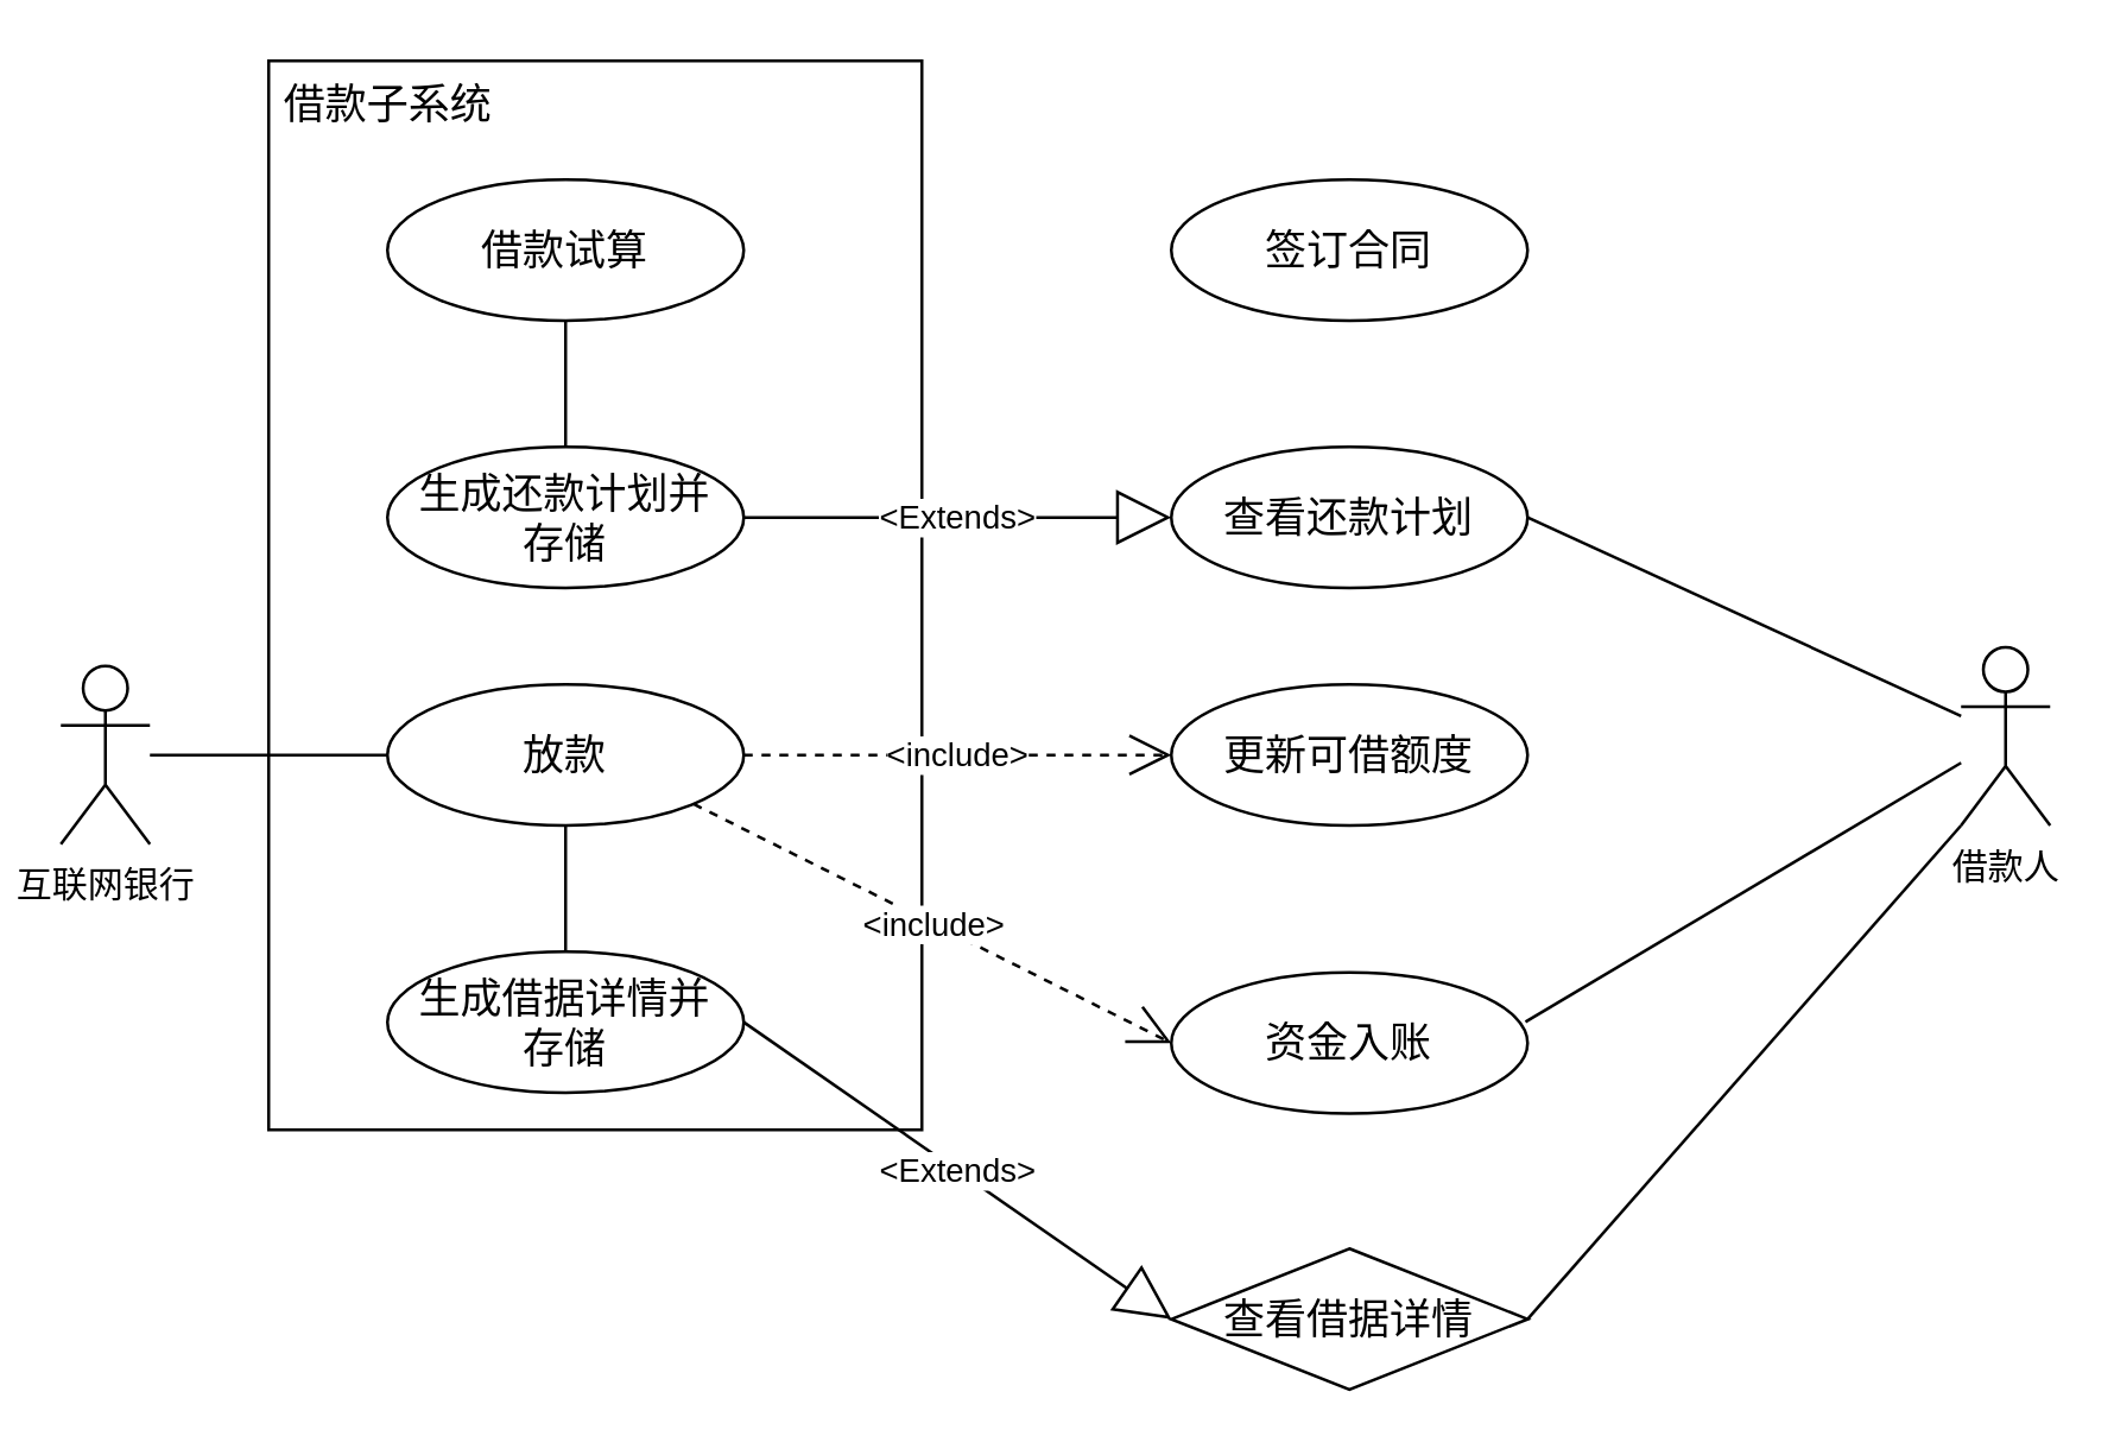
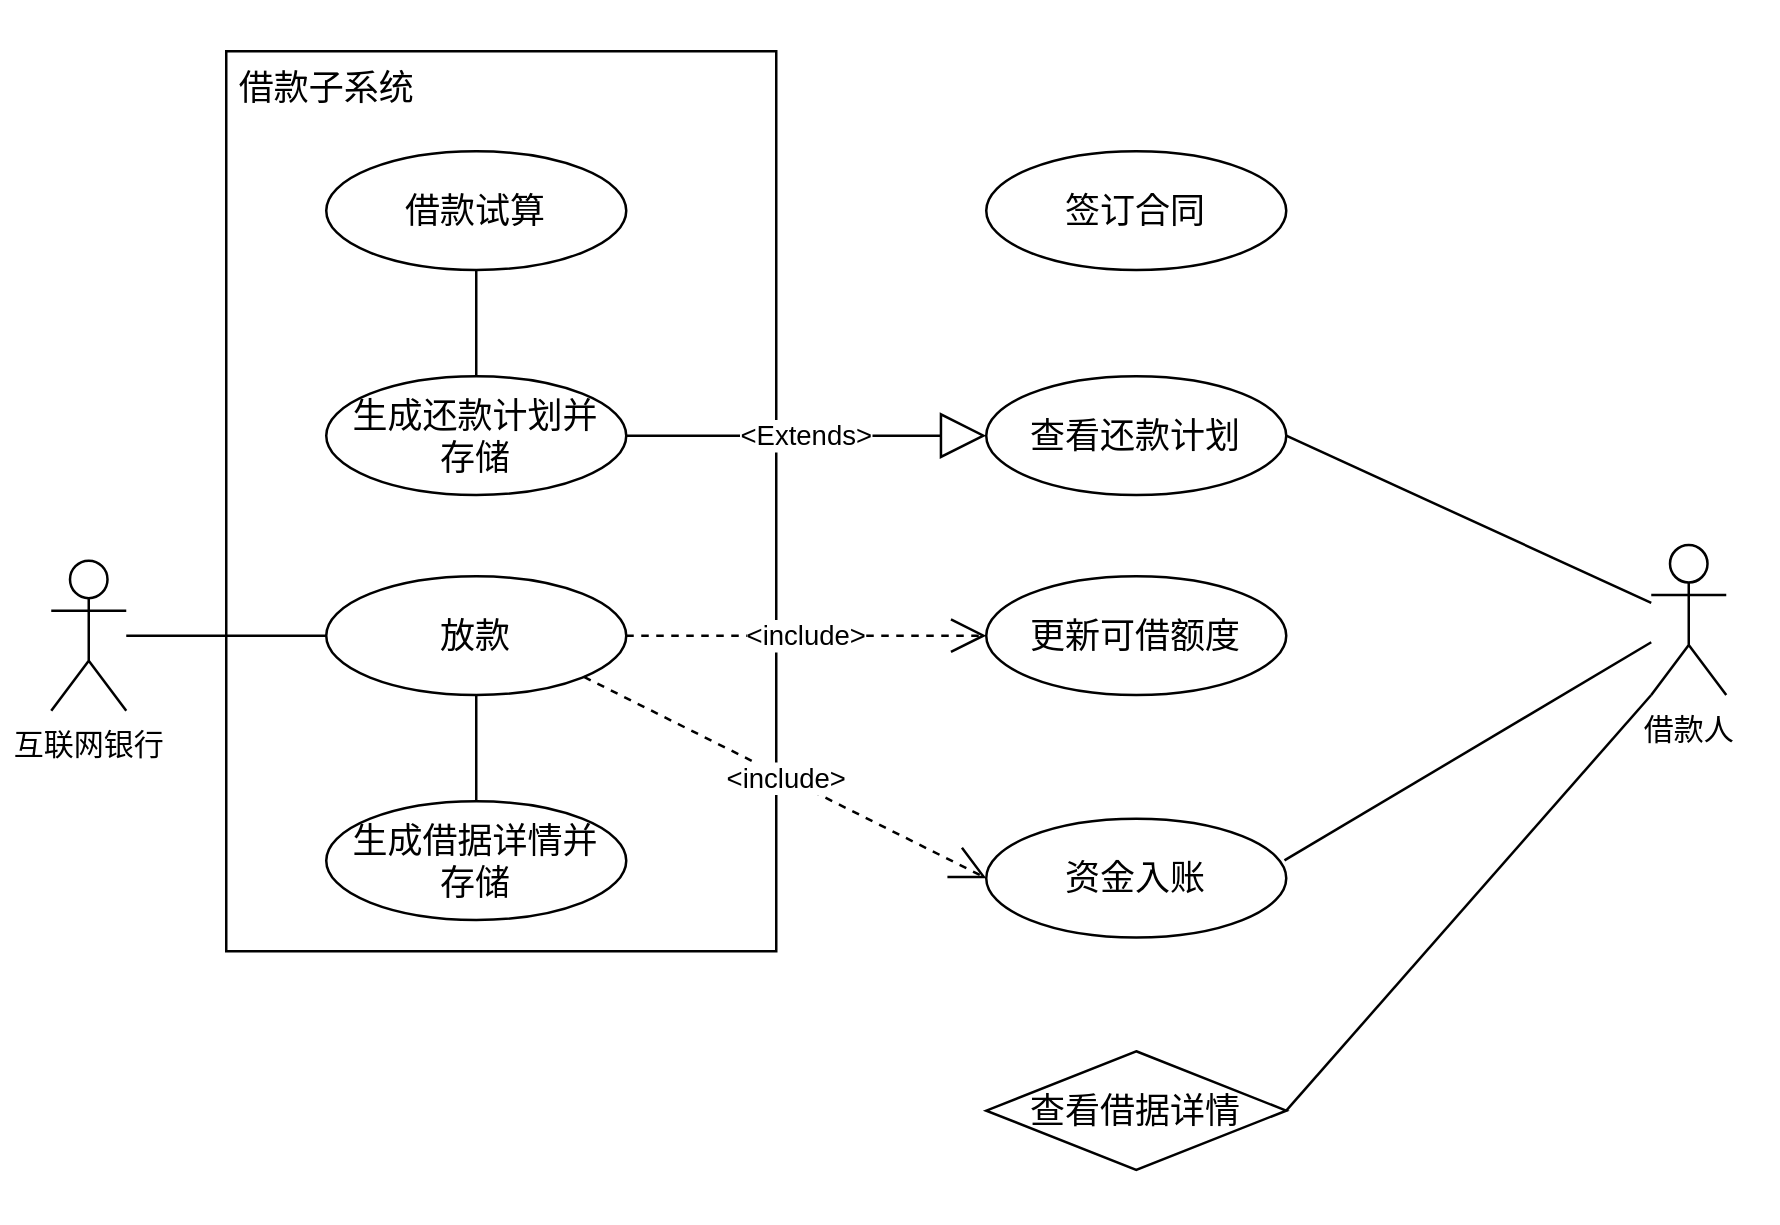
- <mxCell id="16" value="&amp;lt;Extends&amp;gt;" style="endArrow=block;endSize=16;endFill=0;html=1;rounded=0;exitX=1;exitY=0.5;exitDx=0;exitDy=0;entryX=0;entryY=0.5;entryDx=0;entryDy=0;" edge="1" parent="1" source="7" target="17"><mxGeometry width="160" relative="1" as="geometry"><mxPoint x="250" y="340" as="sourcePoint" /><mxPoint x="400" y="344" as="targetPoint" /></mxGeometry></mxCell>
